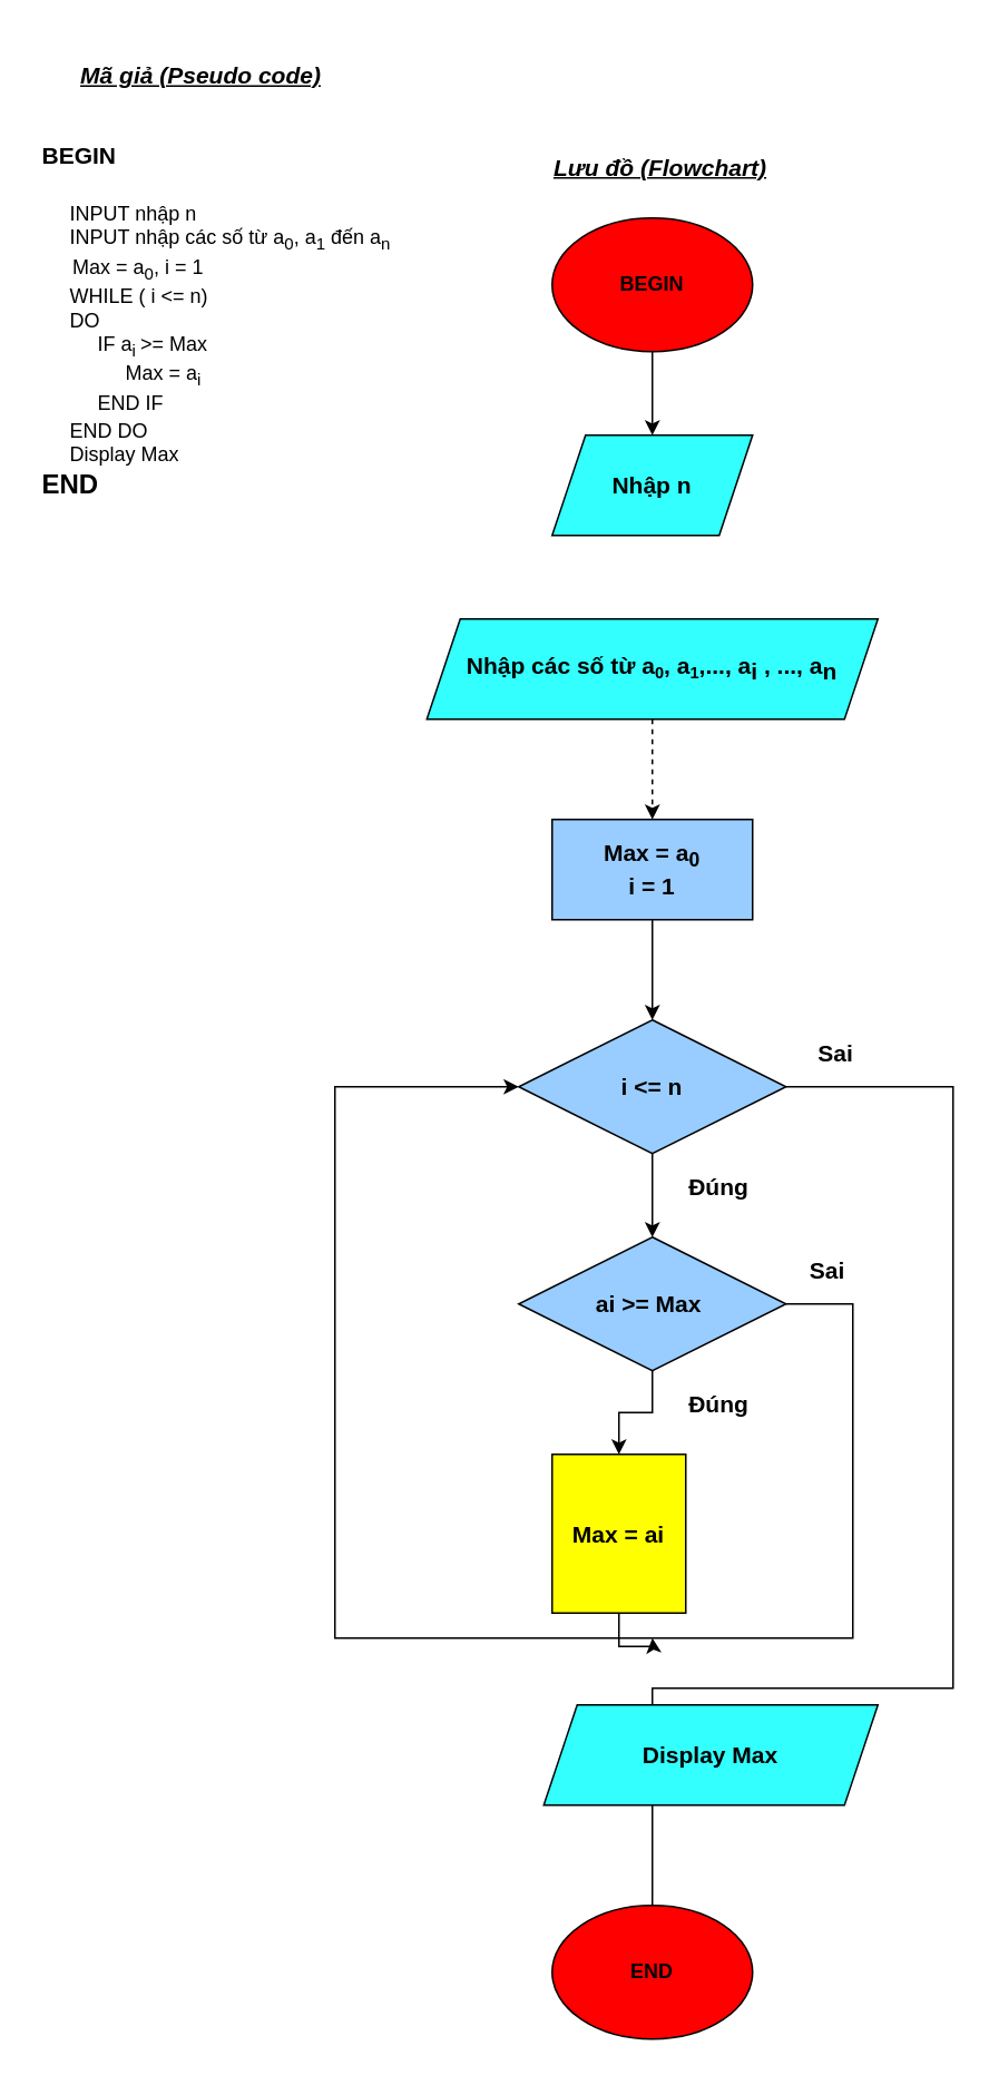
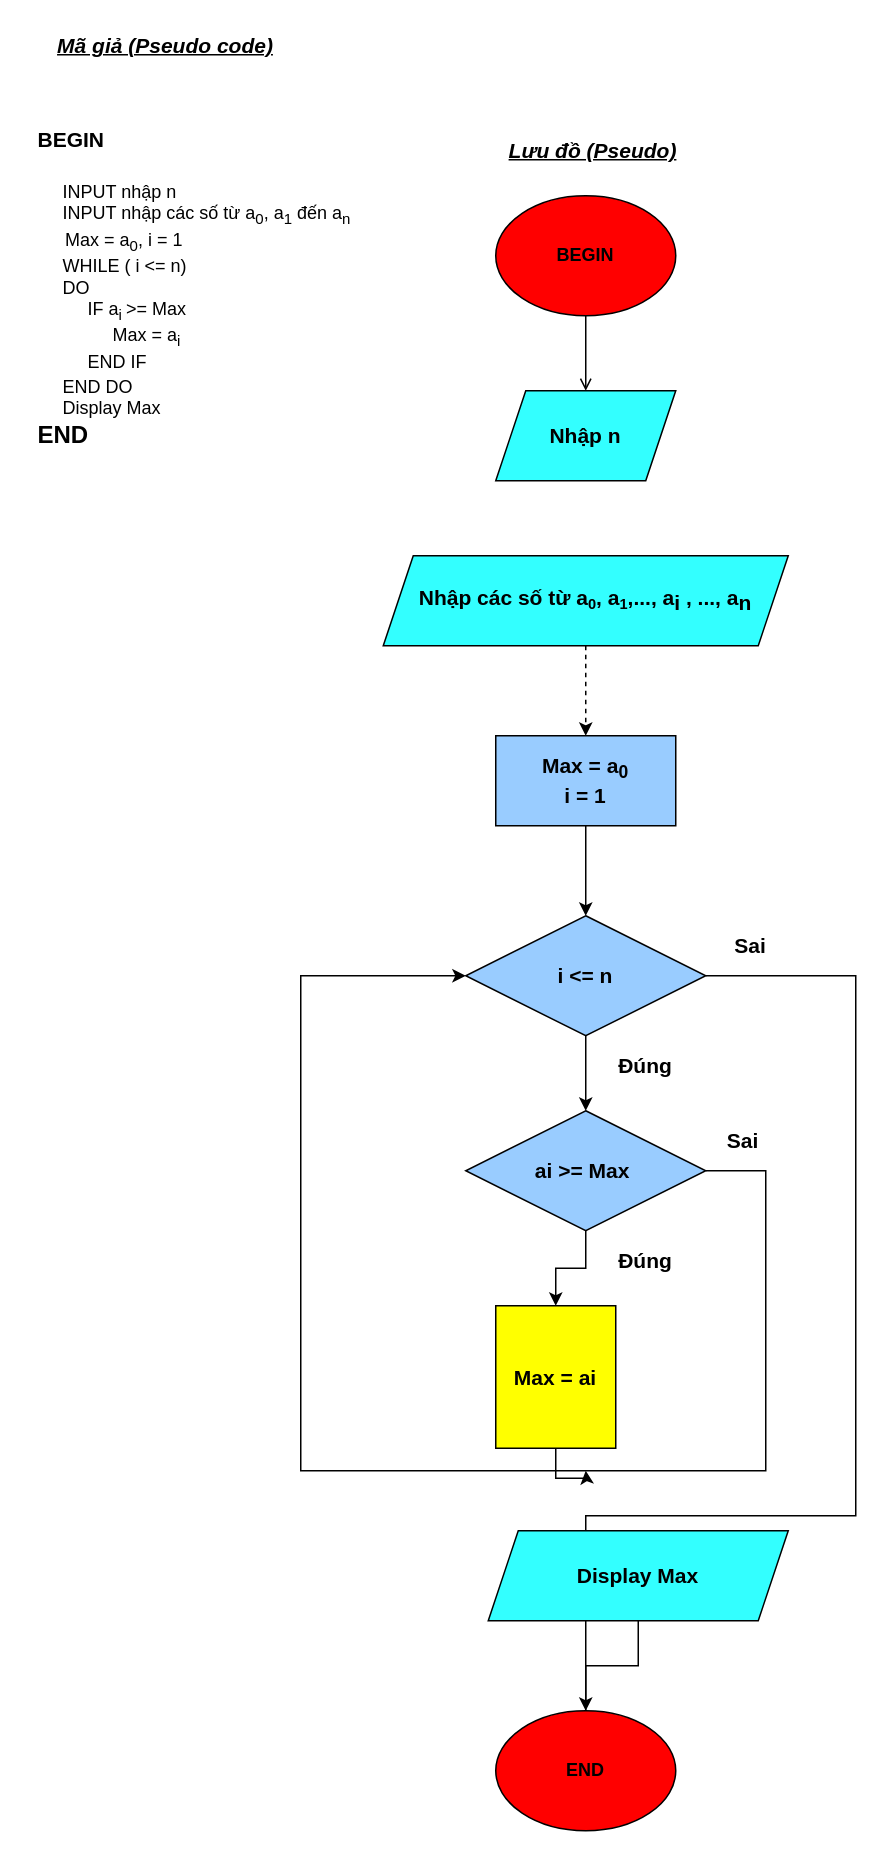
- <mxCell id="10" value="&lt;b&gt;&lt;u&gt;&lt;font style=&quot;font-size: 14px&quot;&gt;&lt;i&gt;Mã giả (Pseudo code)&lt;/i&gt;&lt;/font&gt;&lt;/u&gt;&lt;/b&gt;" style="text;html=1;strokeColor=none;fillColor=none;align=center;verticalAlign=middle;whiteSpace=wrap;rounded=0;dashed=1;" parent="1" vertex="1"><mxGeometry x="30" y="35" width="180" height="20" as="geometry" /></mxCell>
+ <mxCell id="10" value="&lt;b&gt;&lt;u&gt;&lt;font style=&quot;font-size: 14px&quot;&gt;&lt;i&gt;Mã giả (Pseudo code)&lt;/i&gt;&lt;/font&gt;&lt;/u&gt;&lt;/b&gt;" style="text;html=1;strokeColor=none;fillColor=none;align=center;verticalAlign=middle;whiteSpace=wrap;rounded=0;dashed=1;" parent="1" vertex="1"><mxGeometry x="20" y="20" width="180" height="20" as="geometry" /></mxCell>
- <mxCell id="9" value="&lt;b&gt;&lt;i&gt;&lt;u&gt;&lt;font style=&quot;font-size: 14px&quot;&gt;Lưu đồ (Flowchart)&lt;/font&gt;&lt;/u&gt;&lt;/i&gt;&lt;/b&gt;" style="text;html=1;strokeColor=none;fillColor=none;align=center;verticalAlign=middle;whiteSpace=wrap;rounded=0;dashed=1;" parent="1" vertex="1"><mxGeometry x="320" y="90" width="150" height="20" as="geometry" /></mxCell>
+ <mxCell id="9" value="&lt;b&gt;&lt;i&gt;&lt;u&gt;&lt;font style=&quot;font-size: 14px&quot;&gt;Lưu đồ (Pseudo)&lt;/font&gt;&lt;/u&gt;&lt;/i&gt;&lt;/b&gt;" style="text;html=1;strokeColor=none;fillColor=none;align=center;verticalAlign=middle;whiteSpace=wrap;rounded=0;dashed=1;" parent="1" vertex="1"><mxGeometry x="320" y="90" width="150" height="20" as="geometry" /></mxCell>
- <mxCell id="8" value="" style="endArrow=classic;html=1;entryX=0.5;entryY=0;entryDx=0;entryDy=0;exitX=0.5;exitY=1;exitDx=0;exitDy=0;" parent="1" source="2" target="3" edge="1"><mxGeometry width="50" height="50" relative="1" as="geometry"><mxPoint x="360" y="700" as="sourcePoint" /><mxPoint x="410" y="650" as="targetPoint" /></mxGeometry></mxCell>
+ <mxCell id="8" value="" style="endArrow=open;html=1;entryX=0.5;entryY=0;entryDx=0;entryDy=0;exitX=0.5;exitY=1;exitDx=0;exitDy=0;" parent="1" source="2" target="3" edge="1"><mxGeometry width="50" height="50" relative="1" as="geometry"><mxPoint x="360" y="700" as="sourcePoint" /><mxPoint x="410" y="650" as="targetPoint" /></mxGeometry></mxCell>
+ <mxCell id="24" style="edgeStyle=orthogonalEdgeStyle;rounded=0;orthogonalLoop=1;jettySize=auto;html=1;entryX=0.5;entryY=0;entryDx=0;entryDy=0;" parent="1" source="25" target="26" edge="1"><mxGeometry relative="1" as="geometry" /></mxCell>
